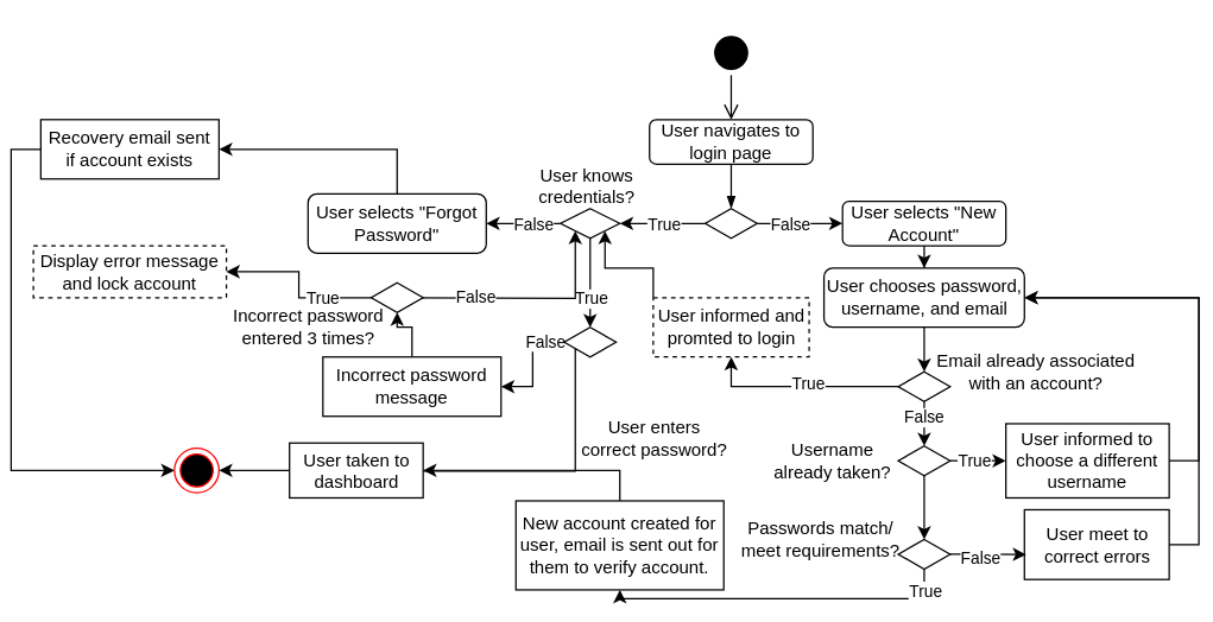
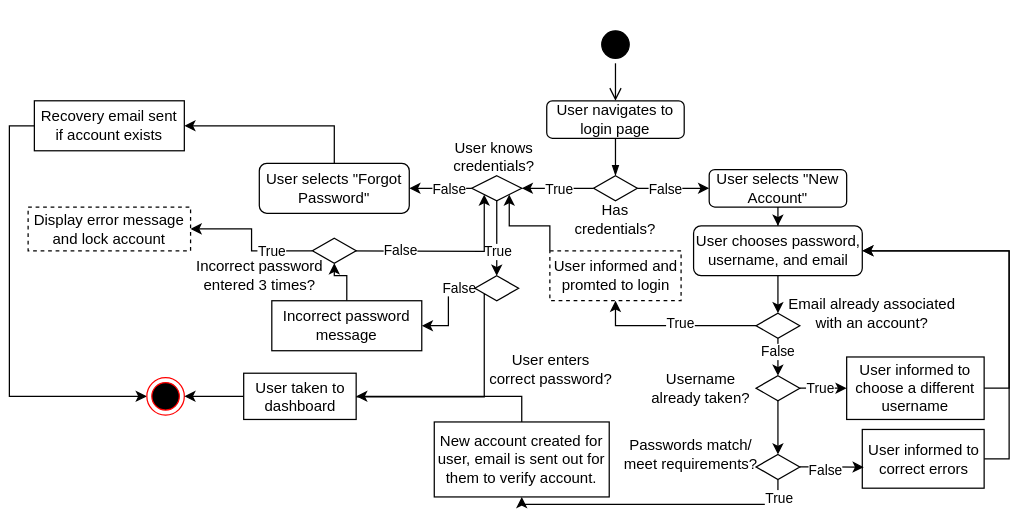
+ <mxCell id="11" value="Has credentials?" style="text;html=1;align=center;verticalAlign=middle;whiteSpace=wrap;rounded=0;" vertex="1" parent="1"><mxGeometry x="460" y="160" width="60" height="30" as="geometry" /></mxCell>
- <mxCell id="60" value="User meet to correct errors" style="whiteSpace=wrap;html=1;" vertex="1" parent="1"><mxGeometry x="687.5" y="343" width="97.5" height="47" as="geometry" /></mxCell>
+ <mxCell id="60" value="User informed to correct errors" style="whiteSpace=wrap;html=1;" vertex="1" parent="1"><mxGeometry x="687.5" y="343" width="97.5" height="47" as="geometry" /></mxCell>
